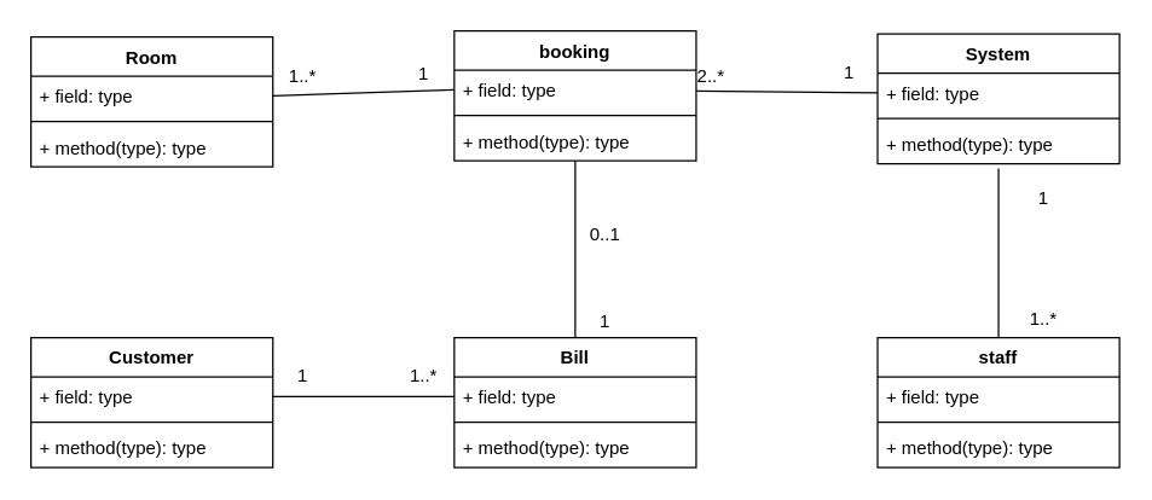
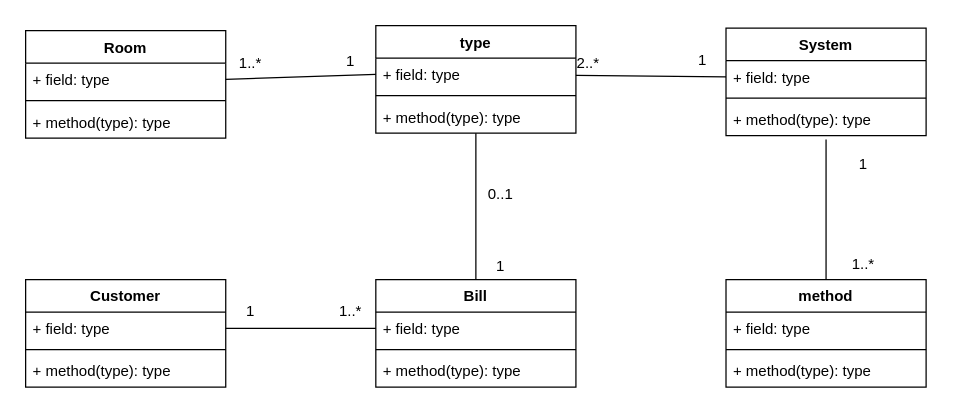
- <mxCell id="6" value="booking" style="swimlane;fontStyle=1;align=center;verticalAlign=top;childLayout=stackLayout;horizontal=1;startSize=26;horizontalStack=0;resizeParent=1;resizeParentMax=0;resizeLast=0;collapsible=1;marginBottom=0;" vertex="1" parent="1"><mxGeometry x="300" y="20" width="160" height="86" as="geometry" /></mxCell>
+ <mxCell id="6" value="type" style="swimlane;fontStyle=1;align=center;verticalAlign=top;childLayout=stackLayout;horizontal=1;startSize=26;horizontalStack=0;resizeParent=1;resizeParentMax=0;resizeLast=0;collapsible=1;marginBottom=0;" vertex="1" parent="1"><mxGeometry x="300" y="20" width="160" height="86" as="geometry" /></mxCell>
- <mxCell id="22" value="staff" style="swimlane;fontStyle=1;align=center;verticalAlign=top;childLayout=stackLayout;horizontal=1;startSize=26;horizontalStack=0;resizeParent=1;resizeParentMax=0;resizeLast=0;collapsible=1;marginBottom=0;" vertex="1" parent="1"><mxGeometry x="580" y="223" width="160" height="86" as="geometry" /></mxCell>
+ <mxCell id="22" value="method" style="swimlane;fontStyle=1;align=center;verticalAlign=top;childLayout=stackLayout;horizontal=1;startSize=26;horizontalStack=0;resizeParent=1;resizeParentMax=0;resizeLast=0;collapsible=1;marginBottom=0;" vertex="1" parent="1"><mxGeometry x="580" y="223" width="160" height="86" as="geometry" /></mxCell>
